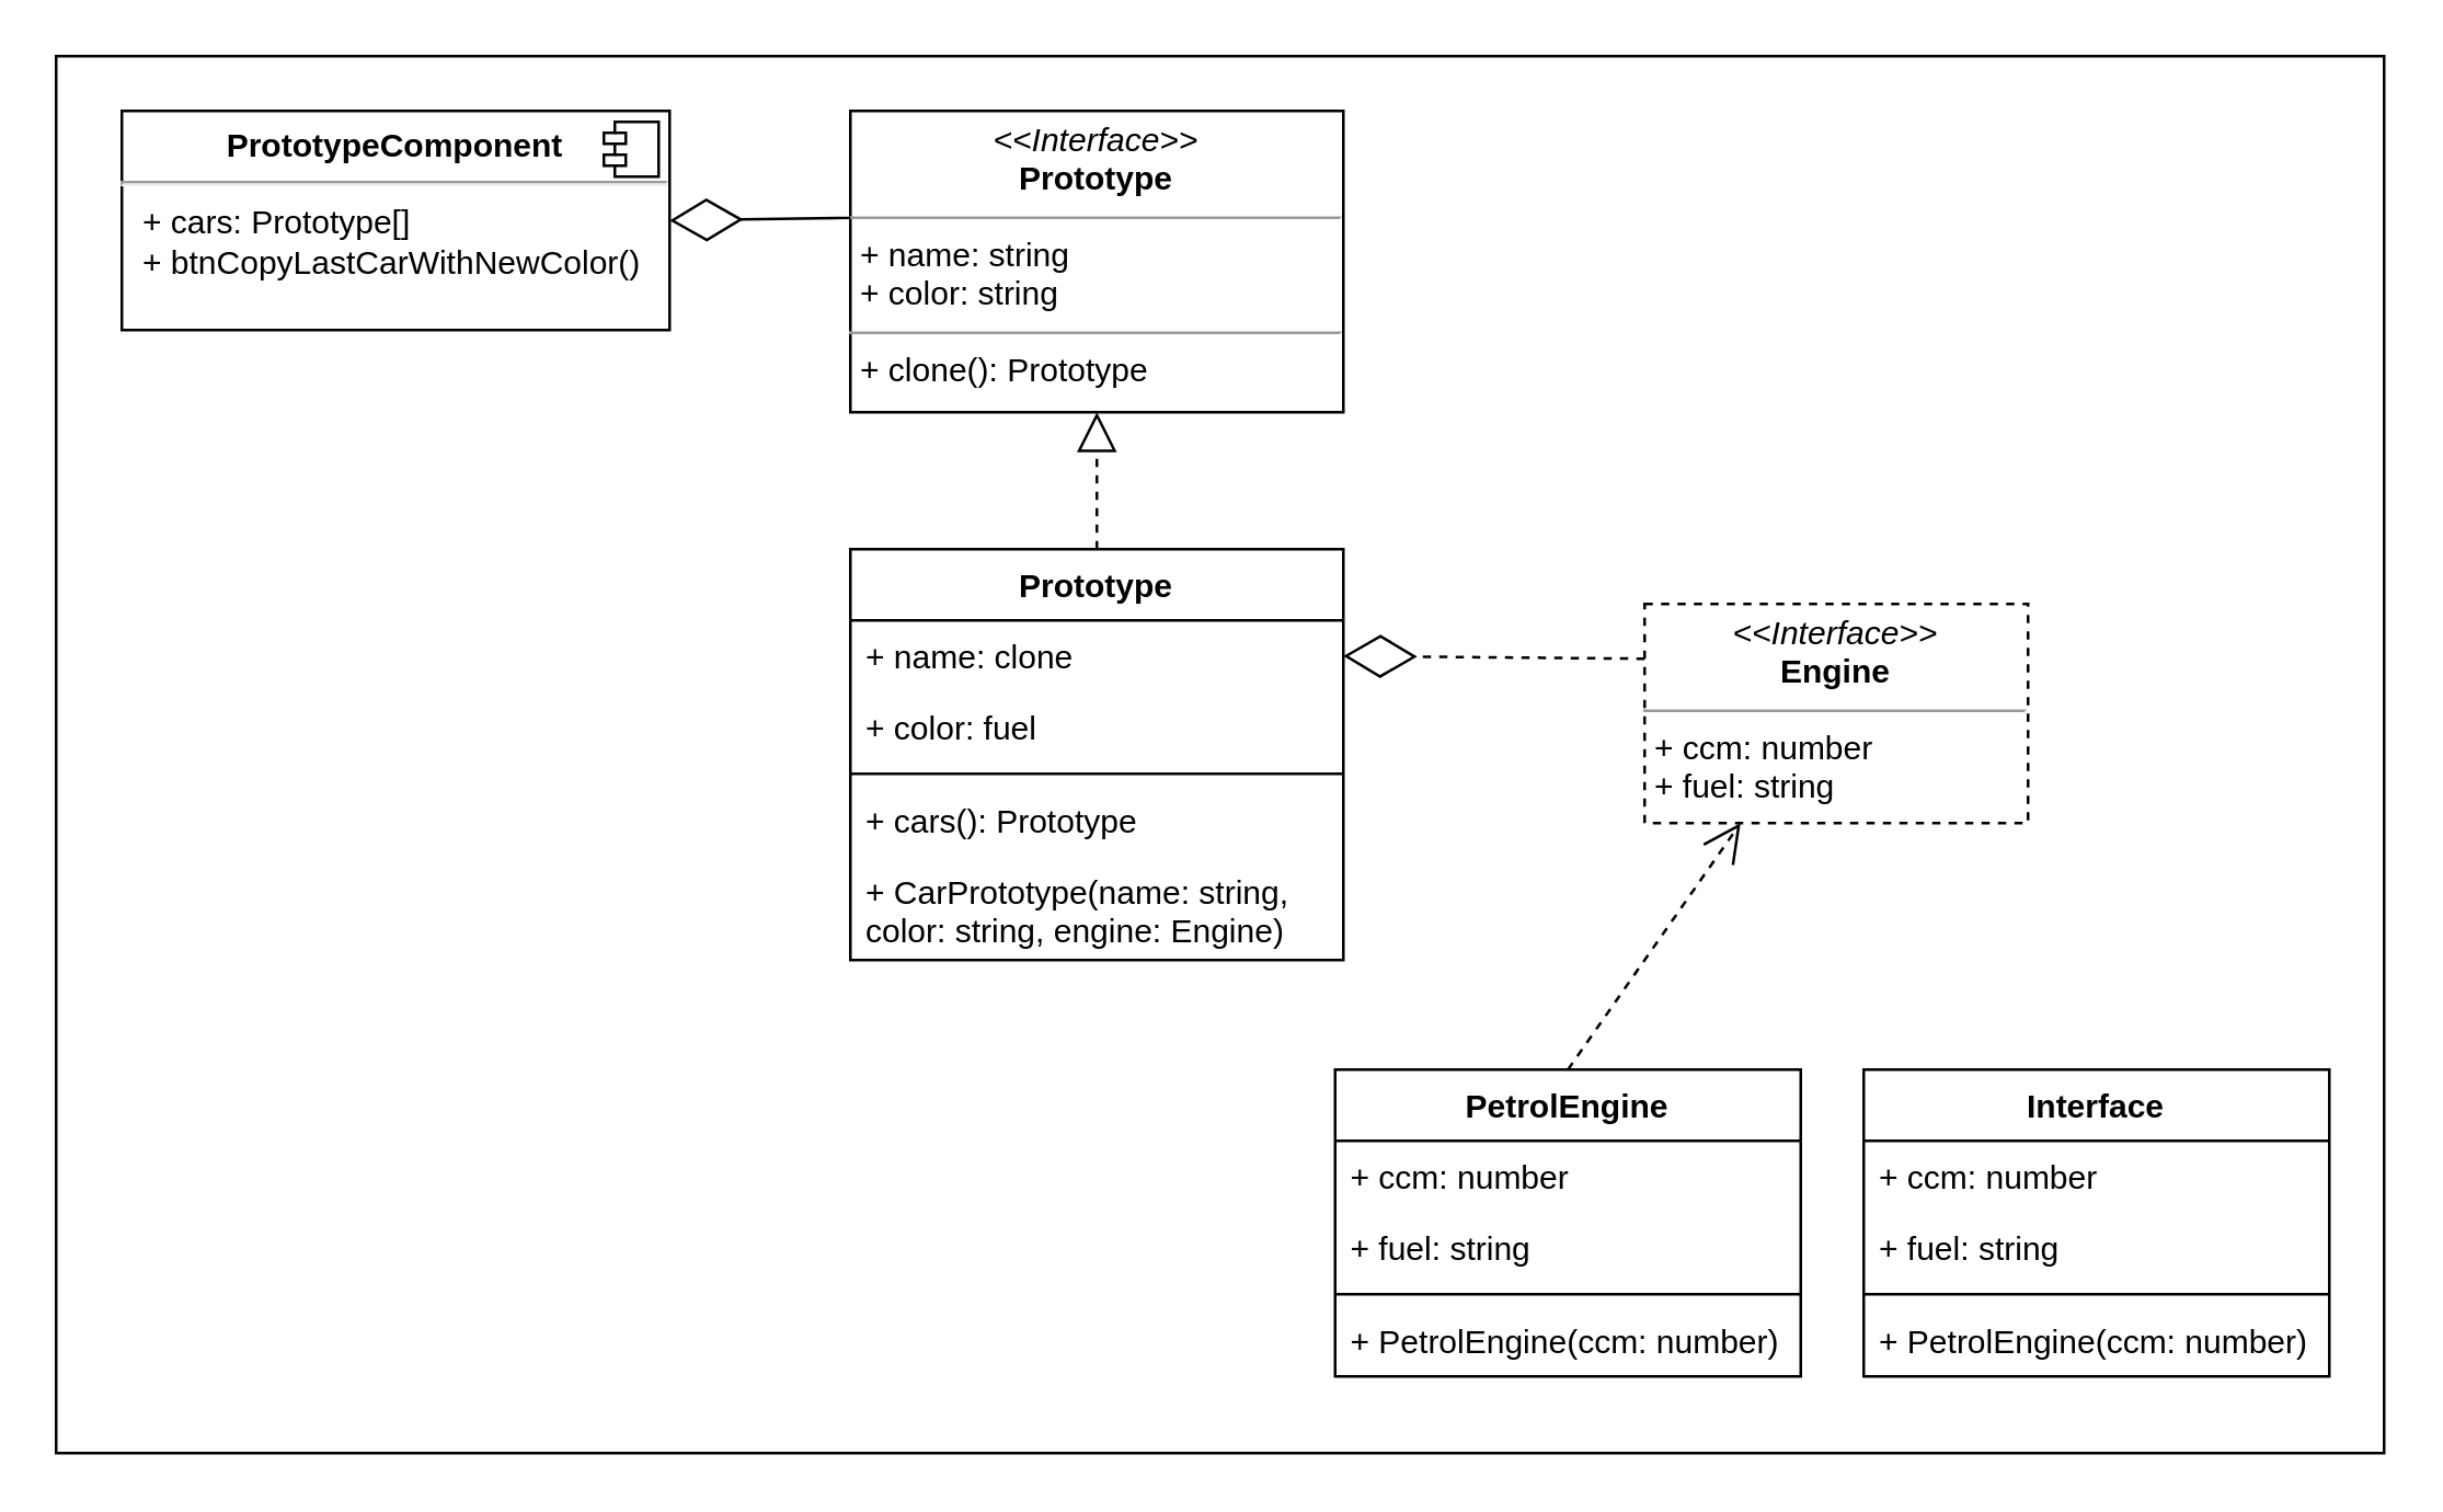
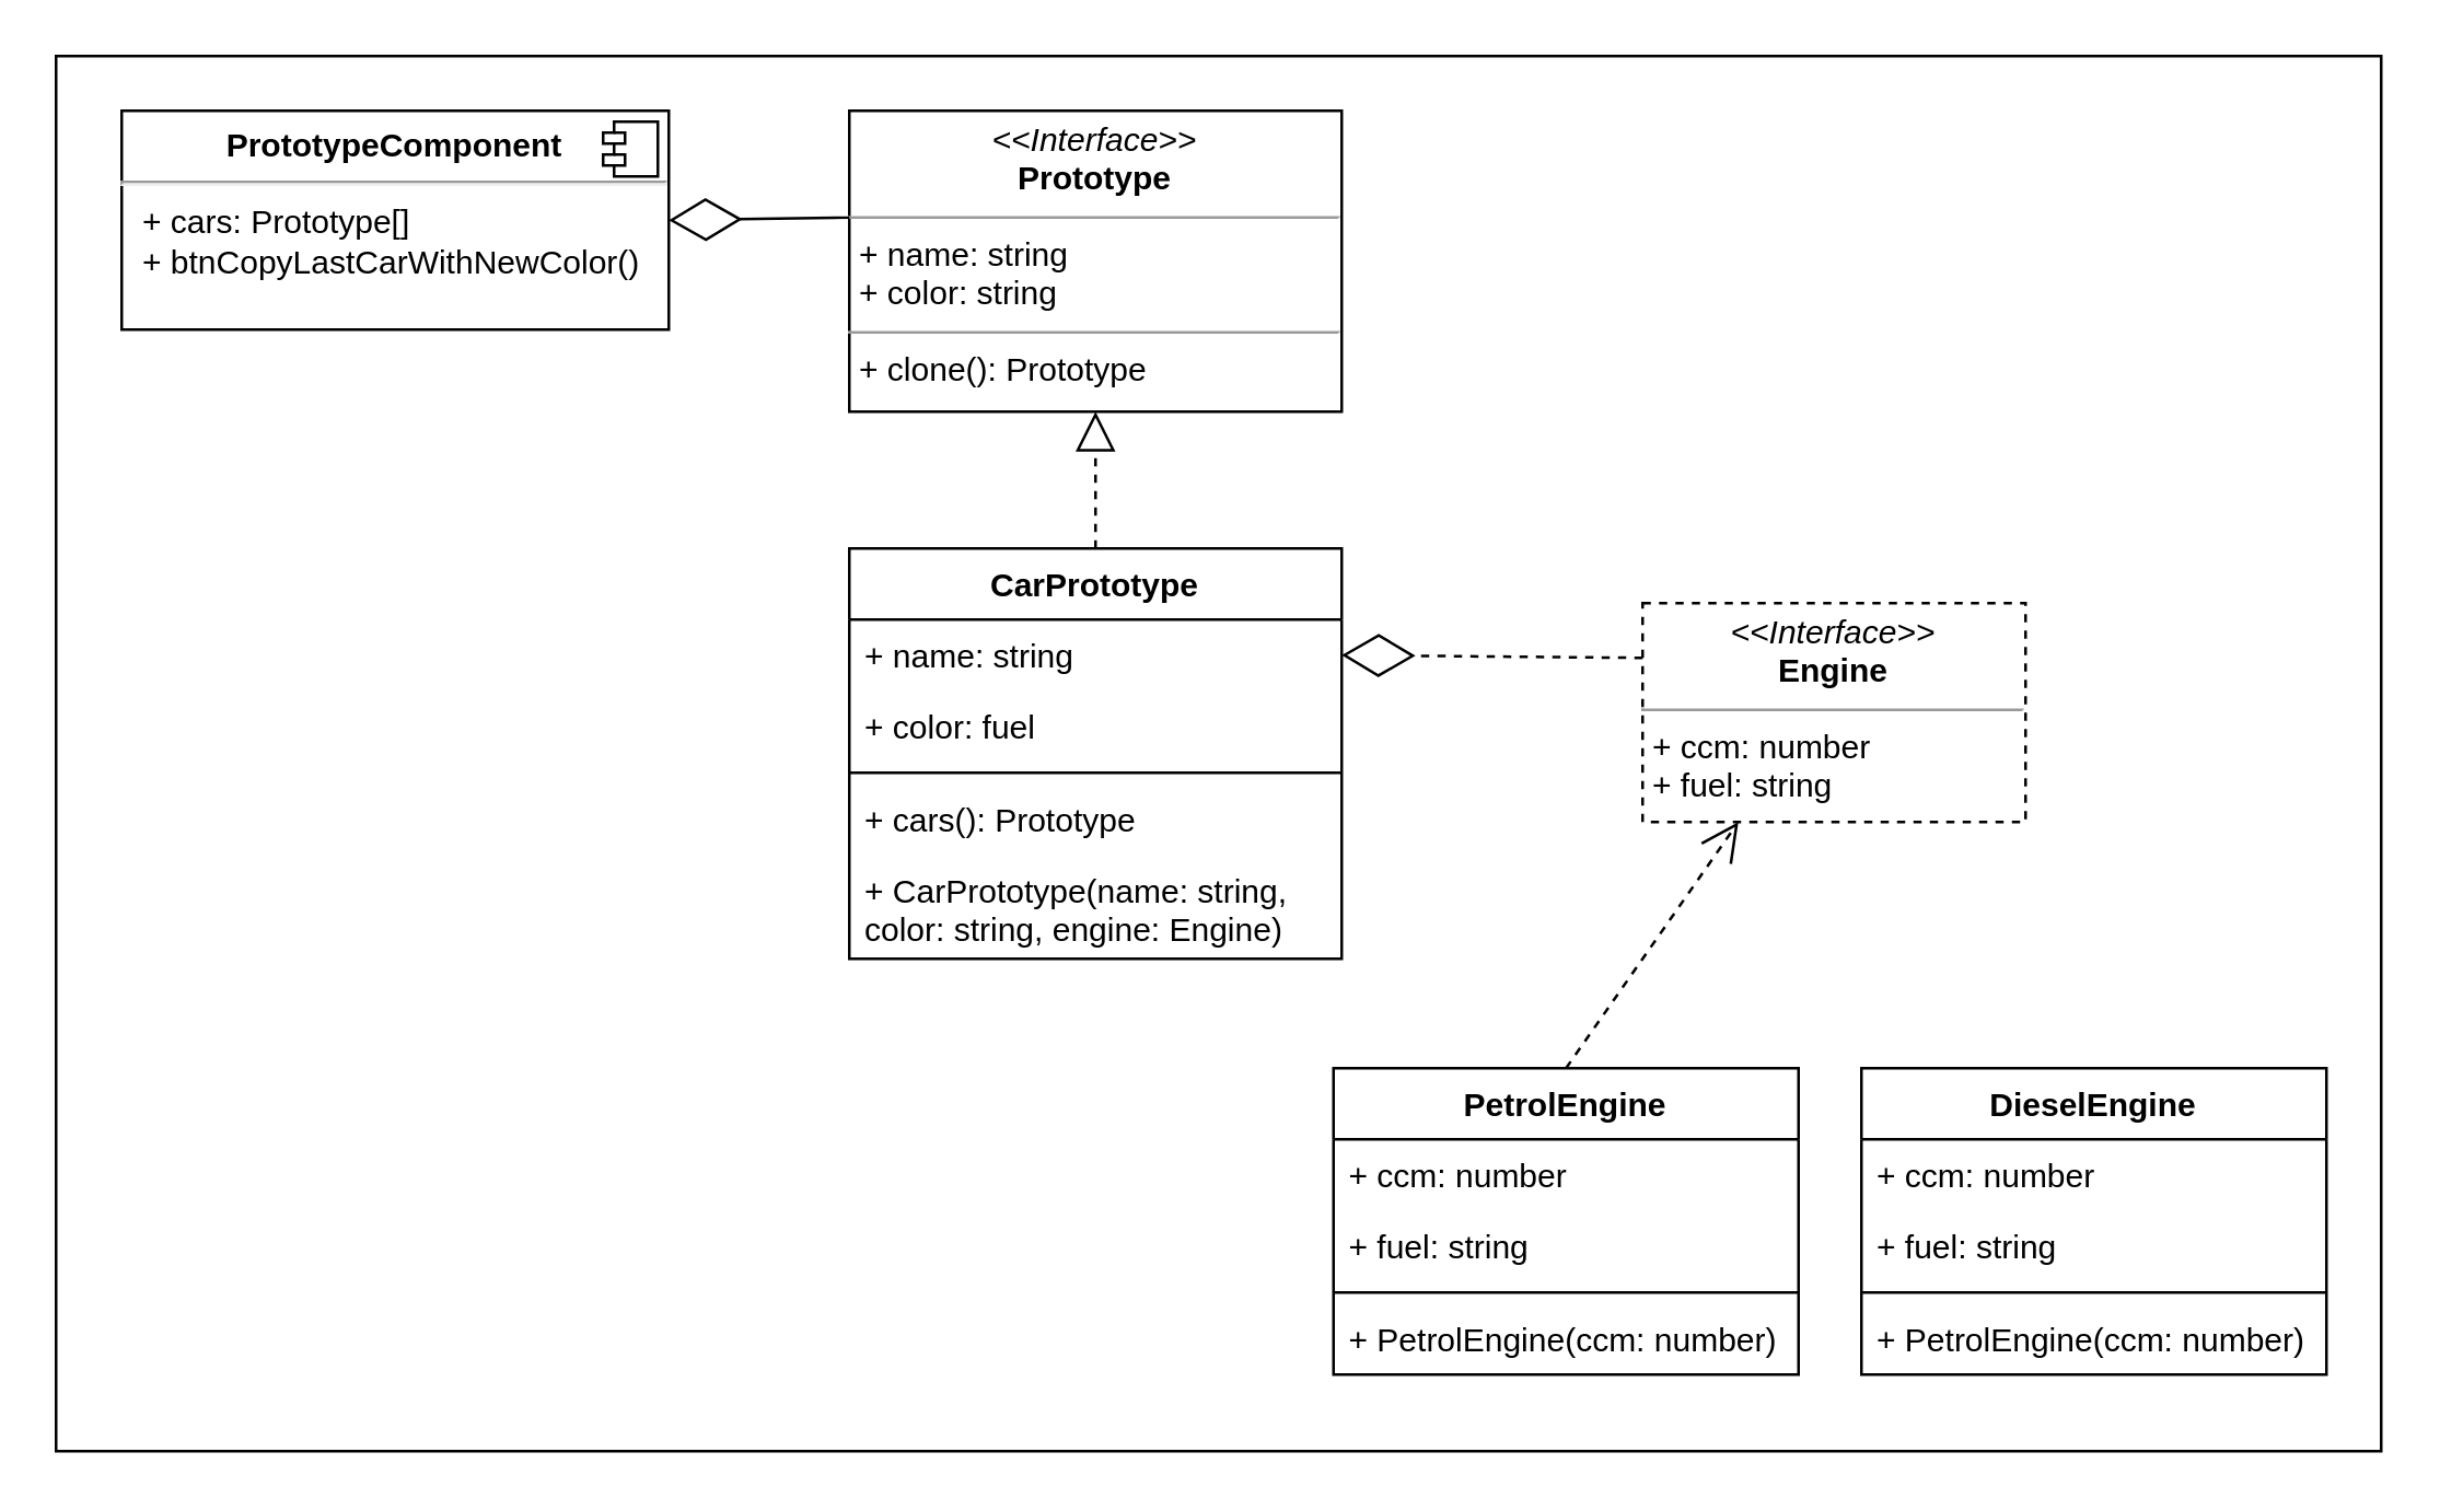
- <mxCell id="4" value="Prototype" style="swimlane;fontStyle=1;align=center;verticalAlign=top;childLayout=stackLayout;horizontal=1;startSize=26;horizontalStack=0;resizeParent=1;resizeParentMax=0;resizeLast=0;collapsible=1;marginBottom=0;" vertex="1" parent="1"><mxGeometry x="310" y="200" width="180" height="150" as="geometry" /></mxCell>
+ <mxCell id="4" value="CarPrototype" style="swimlane;fontStyle=1;align=center;verticalAlign=top;childLayout=stackLayout;horizontal=1;startSize=26;horizontalStack=0;resizeParent=1;resizeParentMax=0;resizeLast=0;collapsible=1;marginBottom=0;" vertex="1" parent="1"><mxGeometry x="310" y="200" width="180" height="150" as="geometry" /></mxCell>
- <mxCell id="5" value="+ name: clone" style="text;strokeColor=none;fillColor=none;align=left;verticalAlign=top;spacingLeft=4;spacingRight=4;overflow=hidden;rotatable=0;points=[[0,0.5],[1,0.5]];portConstraint=eastwest;" vertex="1" parent="4"><mxGeometry y="26" width="180" height="26" as="geometry" /></mxCell>
+ <mxCell id="5" value="+ name: string" style="text;strokeColor=none;fillColor=none;align=left;verticalAlign=top;spacingLeft=4;spacingRight=4;overflow=hidden;rotatable=0;points=[[0,0.5],[1,0.5]];portConstraint=eastwest;" vertex="1" parent="4"><mxGeometry y="26" width="180" height="26" as="geometry" /></mxCell>
- <mxCell id="18" value="Interface" style="swimlane;fontStyle=1;align=center;verticalAlign=top;childLayout=stackLayout;horizontal=1;startSize=26;horizontalStack=0;resizeParent=1;resizeParentMax=0;resizeLast=0;collapsible=1;marginBottom=0;" vertex="1" parent="1"><mxGeometry x="680" y="390" width="170" height="112" as="geometry" /></mxCell>
+ <mxCell id="18" value="DieselEngine" style="swimlane;fontStyle=1;align=center;verticalAlign=top;childLayout=stackLayout;horizontal=1;startSize=26;horizontalStack=0;resizeParent=1;resizeParentMax=0;resizeLast=0;collapsible=1;marginBottom=0;" vertex="1" parent="1"><mxGeometry x="680" y="390" width="170" height="112" as="geometry" /></mxCell>
